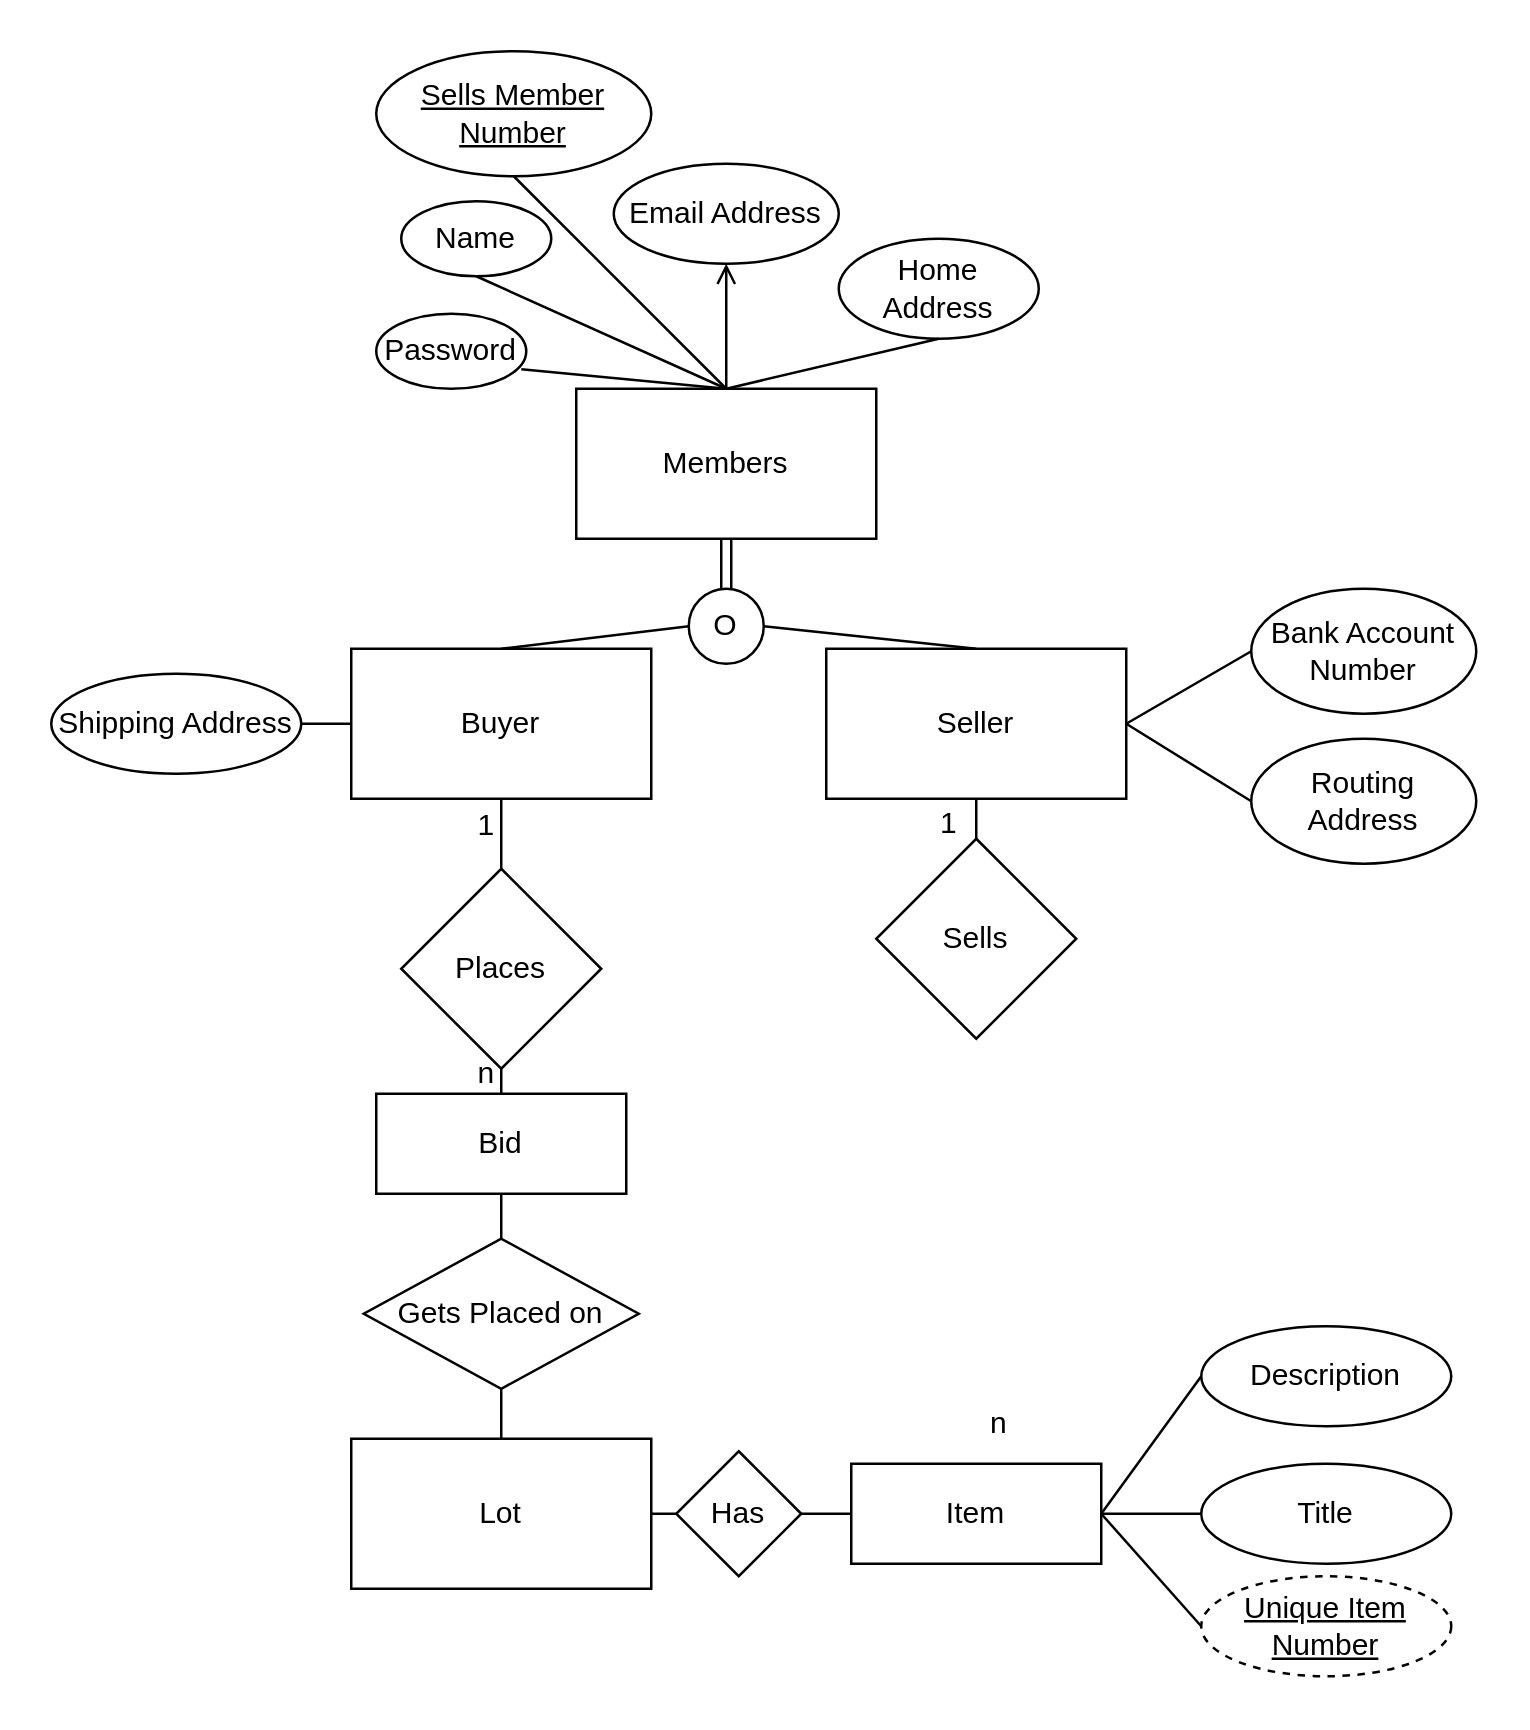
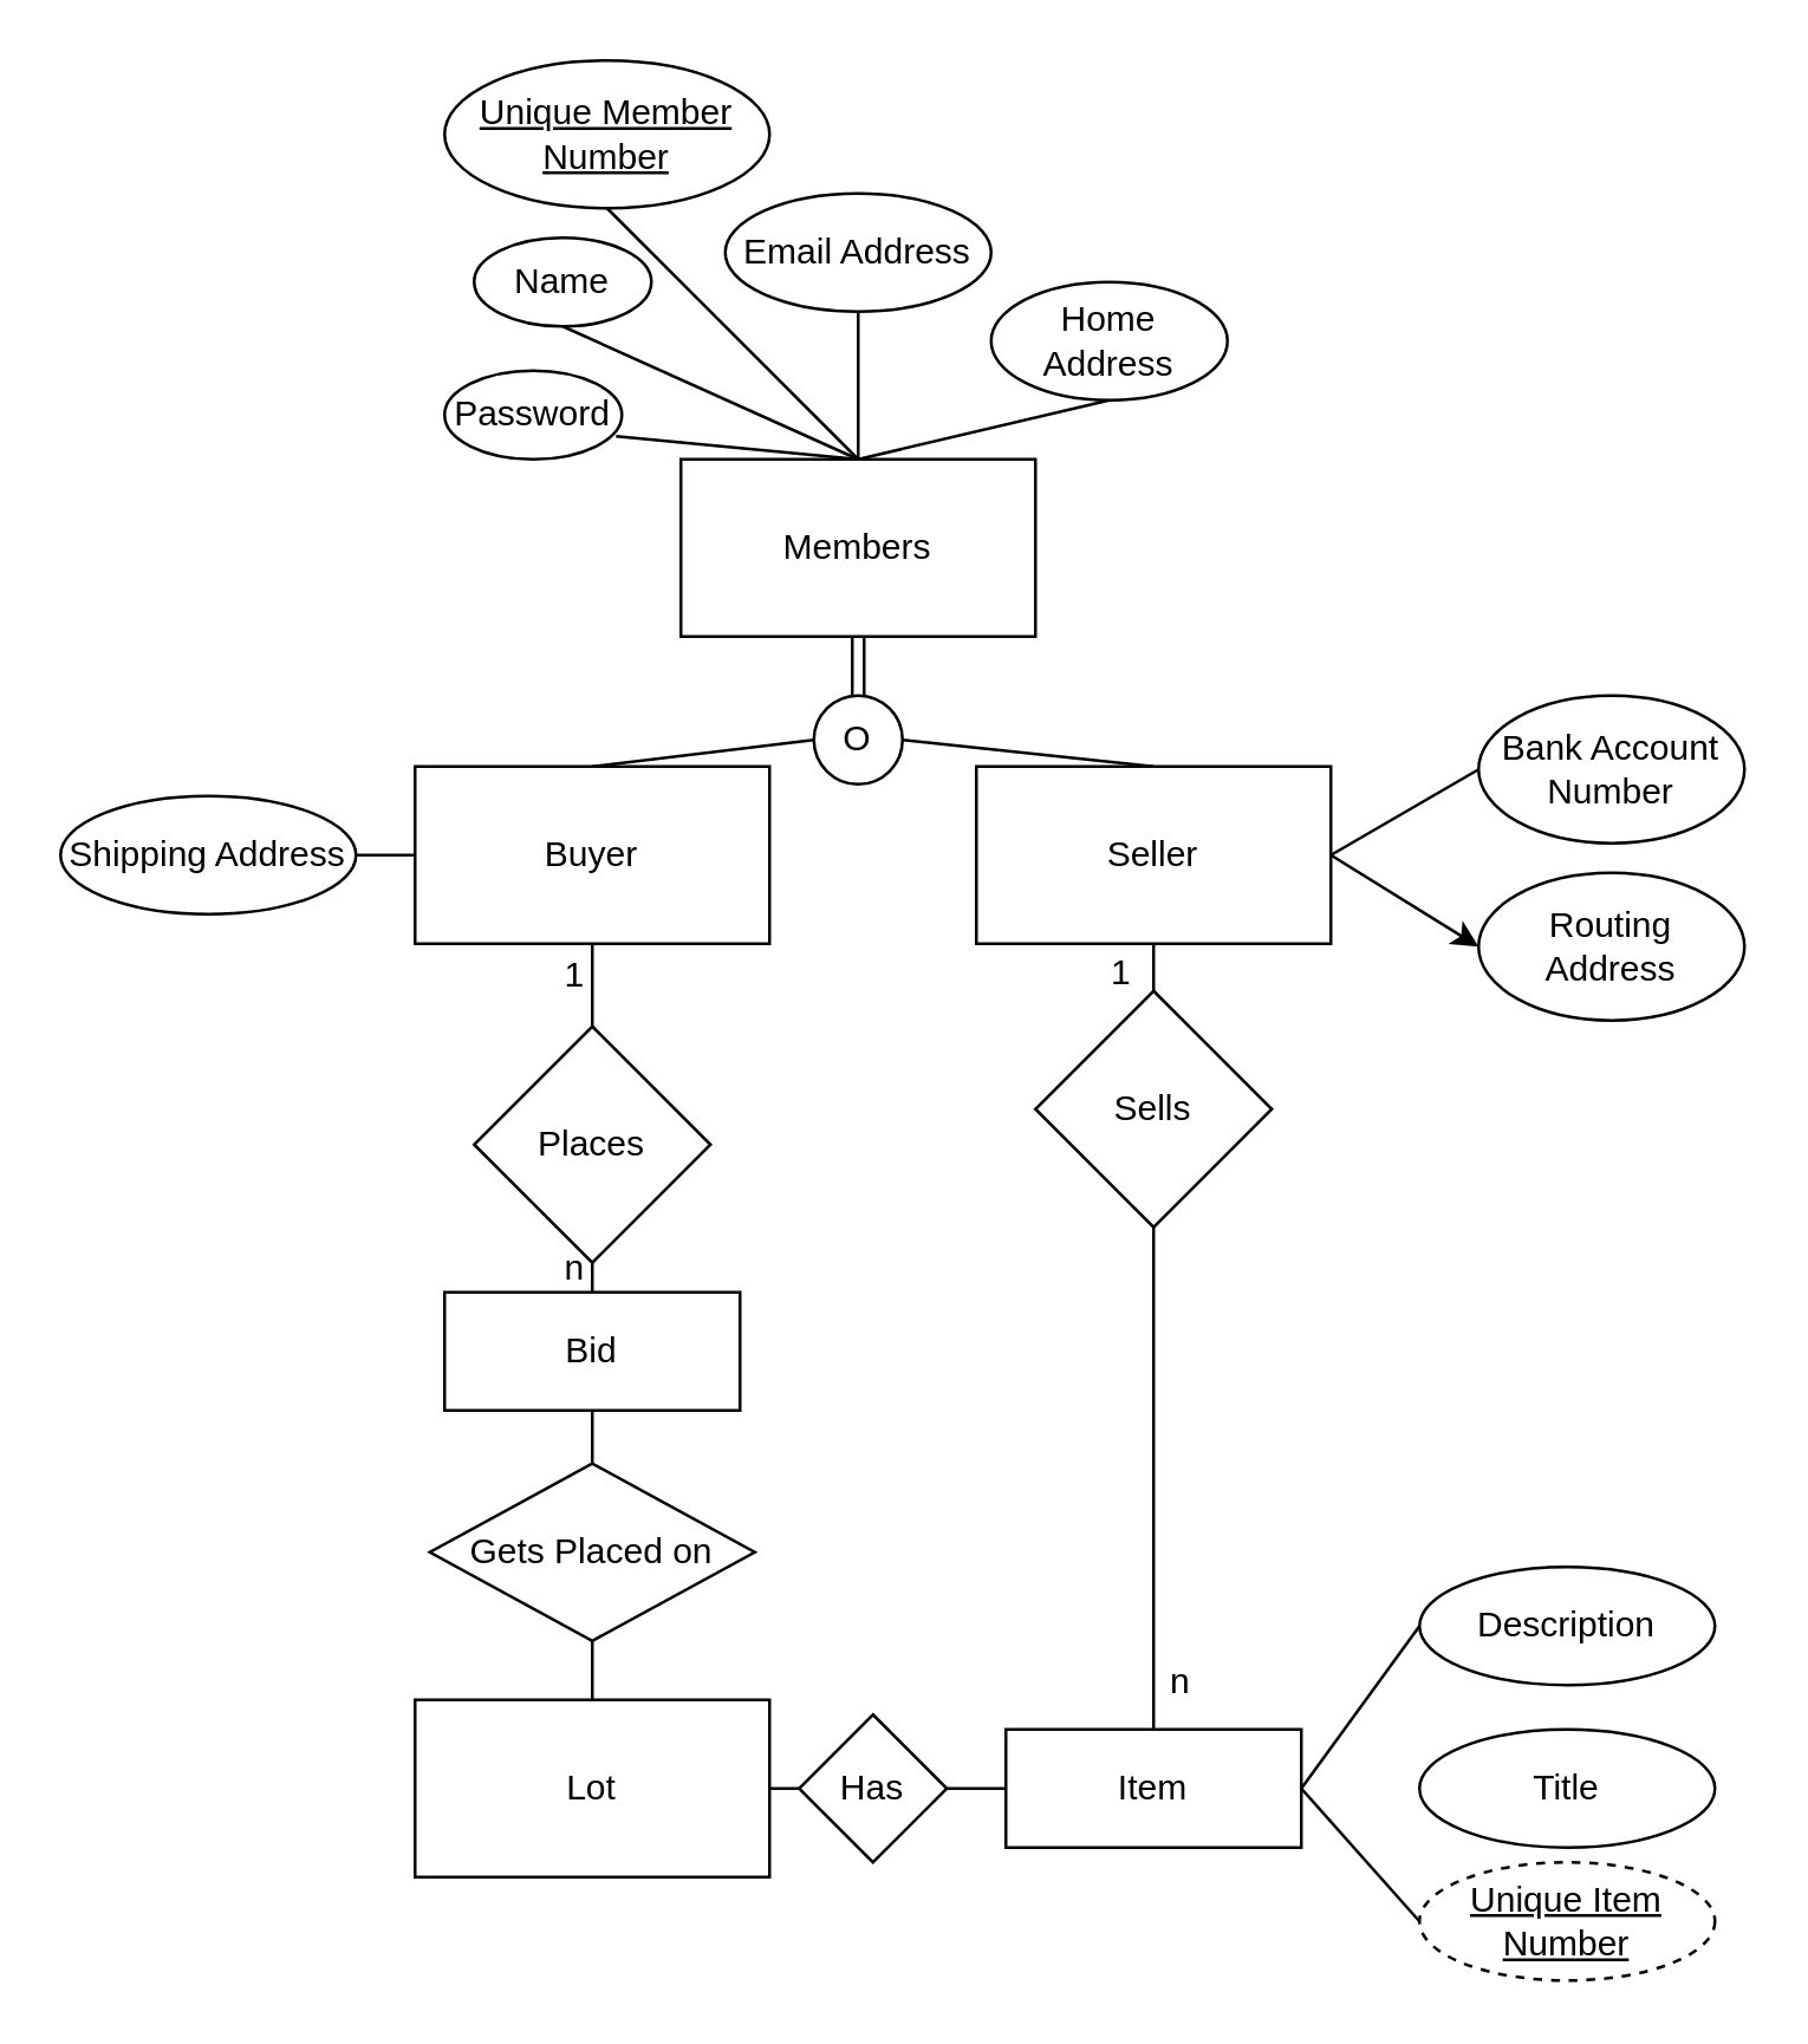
- <mxCell id="15" value="&lt;u&gt;Sells Member Number&lt;/u&gt;" style="ellipse;whiteSpace=wrap;html=1;" vertex="1" parent="1"><mxGeometry x="150" y="20" width="110" height="50" as="geometry" /></mxCell>
+ <mxCell id="15" value="&lt;u&gt;Unique Member Number&lt;/u&gt;" style="ellipse;whiteSpace=wrap;html=1;" vertex="1" parent="1"><mxGeometry x="150" y="20" width="110" height="50" as="geometry" /></mxCell>
- <mxCell id="18" value="" style="endArrow=open;html=1;rounded=0;entryX=0.5;entryY=1;entryDx=0;entryDy=0;exitX=0.5;exitY=0;exitDx=0;exitDy=0;" edge="1" parent="1" source="2" target="17"><mxGeometry width="50" height="50" relative="1" as="geometry"><mxPoint x="280" y="295" as="sourcePoint" /><mxPoint x="330" y="245" as="targetPoint" /></mxGeometry></mxCell>
+ <mxCell id="18" value="" style="endArrow=none;html=1;rounded=0;entryX=0.5;entryY=1;entryDx=0;entryDy=0;exitX=0.5;exitY=0;exitDx=0;exitDy=0;" edge="1" parent="1" source="2" target="17"><mxGeometry width="50" height="50" relative="1" as="geometry"><mxPoint x="280" y="295" as="sourcePoint" /><mxPoint x="330" y="245" as="targetPoint" /></mxGeometry></mxCell>
- <mxCell id="29" value="" style="endArrow=none;html=1;rounded=0;entryX=0;entryY=0.5;entryDx=0;entryDy=0;exitX=1;exitY=0.5;exitDx=0;exitDy=0;" edge="1" parent="1" source="5" target="28"><mxGeometry width="50" height="50" relative="1" as="geometry"><mxPoint x="280" y="275" as="sourcePoint" /><mxPoint x="330" y="225" as="targetPoint" /></mxGeometry></mxCell>
+ <mxCell id="29" value="" style="endArrow=classic;html=1;rounded=0;entryX=0;entryY=0.5;entryDx=0;entryDy=0;exitX=1;exitY=0.5;exitDx=0;exitDy=0;" edge="1" parent="1" source="5" target="28"><mxGeometry width="50" height="50" relative="1" as="geometry"><mxPoint x="280" y="275" as="sourcePoint" /><mxPoint x="330" y="225" as="targetPoint" /></mxGeometry></mxCell>
+ <mxCell id="30" value="" style="endArrow=none;html=1;rounded=0;entryX=0.5;entryY=1;entryDx=0;entryDy=0;exitX=0.5;exitY=0;exitDx=0;exitDy=0;" edge="1" parent="1" source="31" target="7"><mxGeometry width="50" height="50" relative="1" as="geometry"><mxPoint x="410" y="465" as="sourcePoint" /><mxPoint x="530" y="395" as="targetPoint" /></mxGeometry></mxCell>
- <mxCell id="38" value="" style="endArrow=none;html=1;rounded=0;entryX=0;entryY=0.5;entryDx=0;entryDy=0;exitX=1;exitY=0.5;exitDx=0;exitDy=0;" edge="1" parent="1" source="31" target="37"><mxGeometry width="50" height="50" relative="1" as="geometry"><mxPoint x="280" y="245" as="sourcePoint" /><mxPoint x="330" y="195" as="targetPoint" /></mxGeometry></mxCell>
